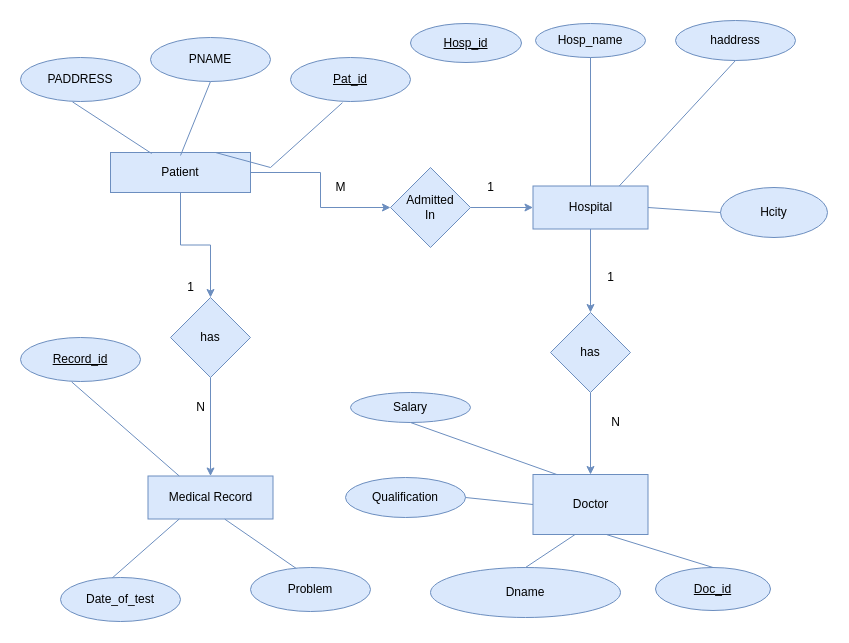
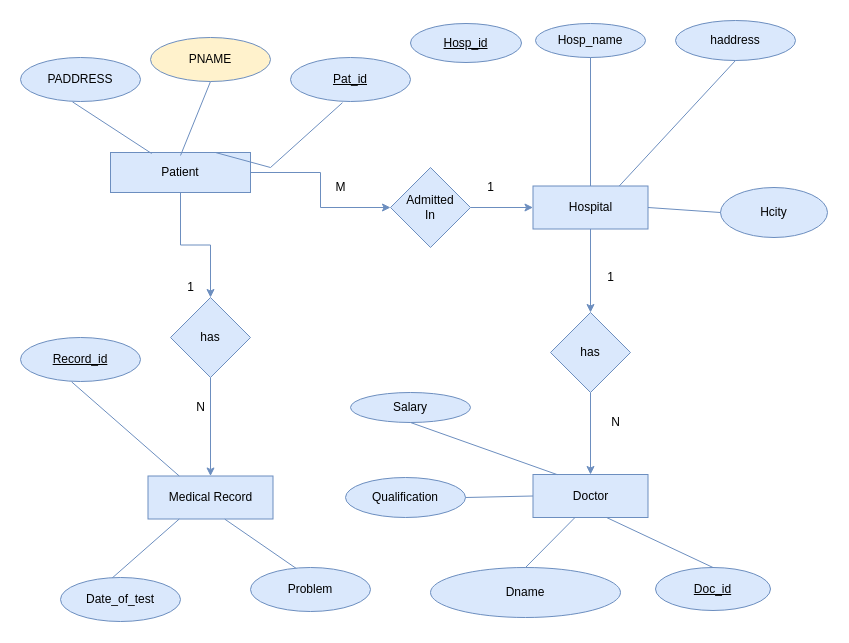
- <mxCell id="6" value="PNAME" style="ellipse;whiteSpace=wrap;html=1;fillColor=#dae8fc;strokeColor=#6c8ebf;" parent="1" vertex="1"><mxGeometry x="150" y="37" width="120" height="44" as="geometry" /></mxCell>
+ <mxCell id="6" value="PNAME" style="ellipse;whiteSpace=wrap;html=1;fillColor=#fff2cc;strokeColor=#6c8ebf;" parent="1" vertex="1"><mxGeometry x="150" y="37" width="120" height="44" as="geometry" /></mxCell>
- <mxCell id="28" value="Doctor" style="whiteSpace=wrap;html=1;rounded=0;fillColor=#dae8fc;strokeColor=#6c8ebf;" parent="1" vertex="1"><mxGeometry x="532.5" y="474" width="115" height="60" as="geometry" /></mxCell>
+ <mxCell id="28" value="Doctor" style="whiteSpace=wrap;html=1;rounded=0;fillColor=#dae8fc;strokeColor=#6c8ebf;" parent="1" vertex="1"><mxGeometry x="532.5" y="474" width="115" height="43" as="geometry" /></mxCell>
